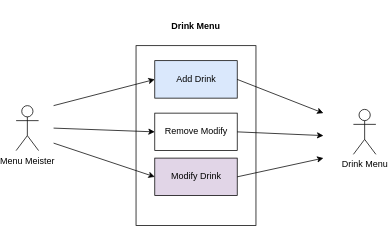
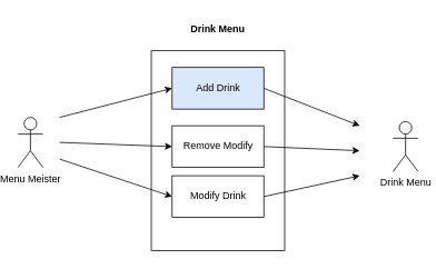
- <mxCell id="8" value="Modify Drink" style="html=1;fillColor=#e1d5e7;" vertex="1" parent="1"><mxGeometry x="205" y="210" width="110" height="50" as="geometry" /></mxCell>
+ <mxCell id="8" value="Modify Drink" style="html=1;" vertex="1" parent="1"><mxGeometry x="205" y="210" width="110" height="50" as="geometry" /></mxCell>
